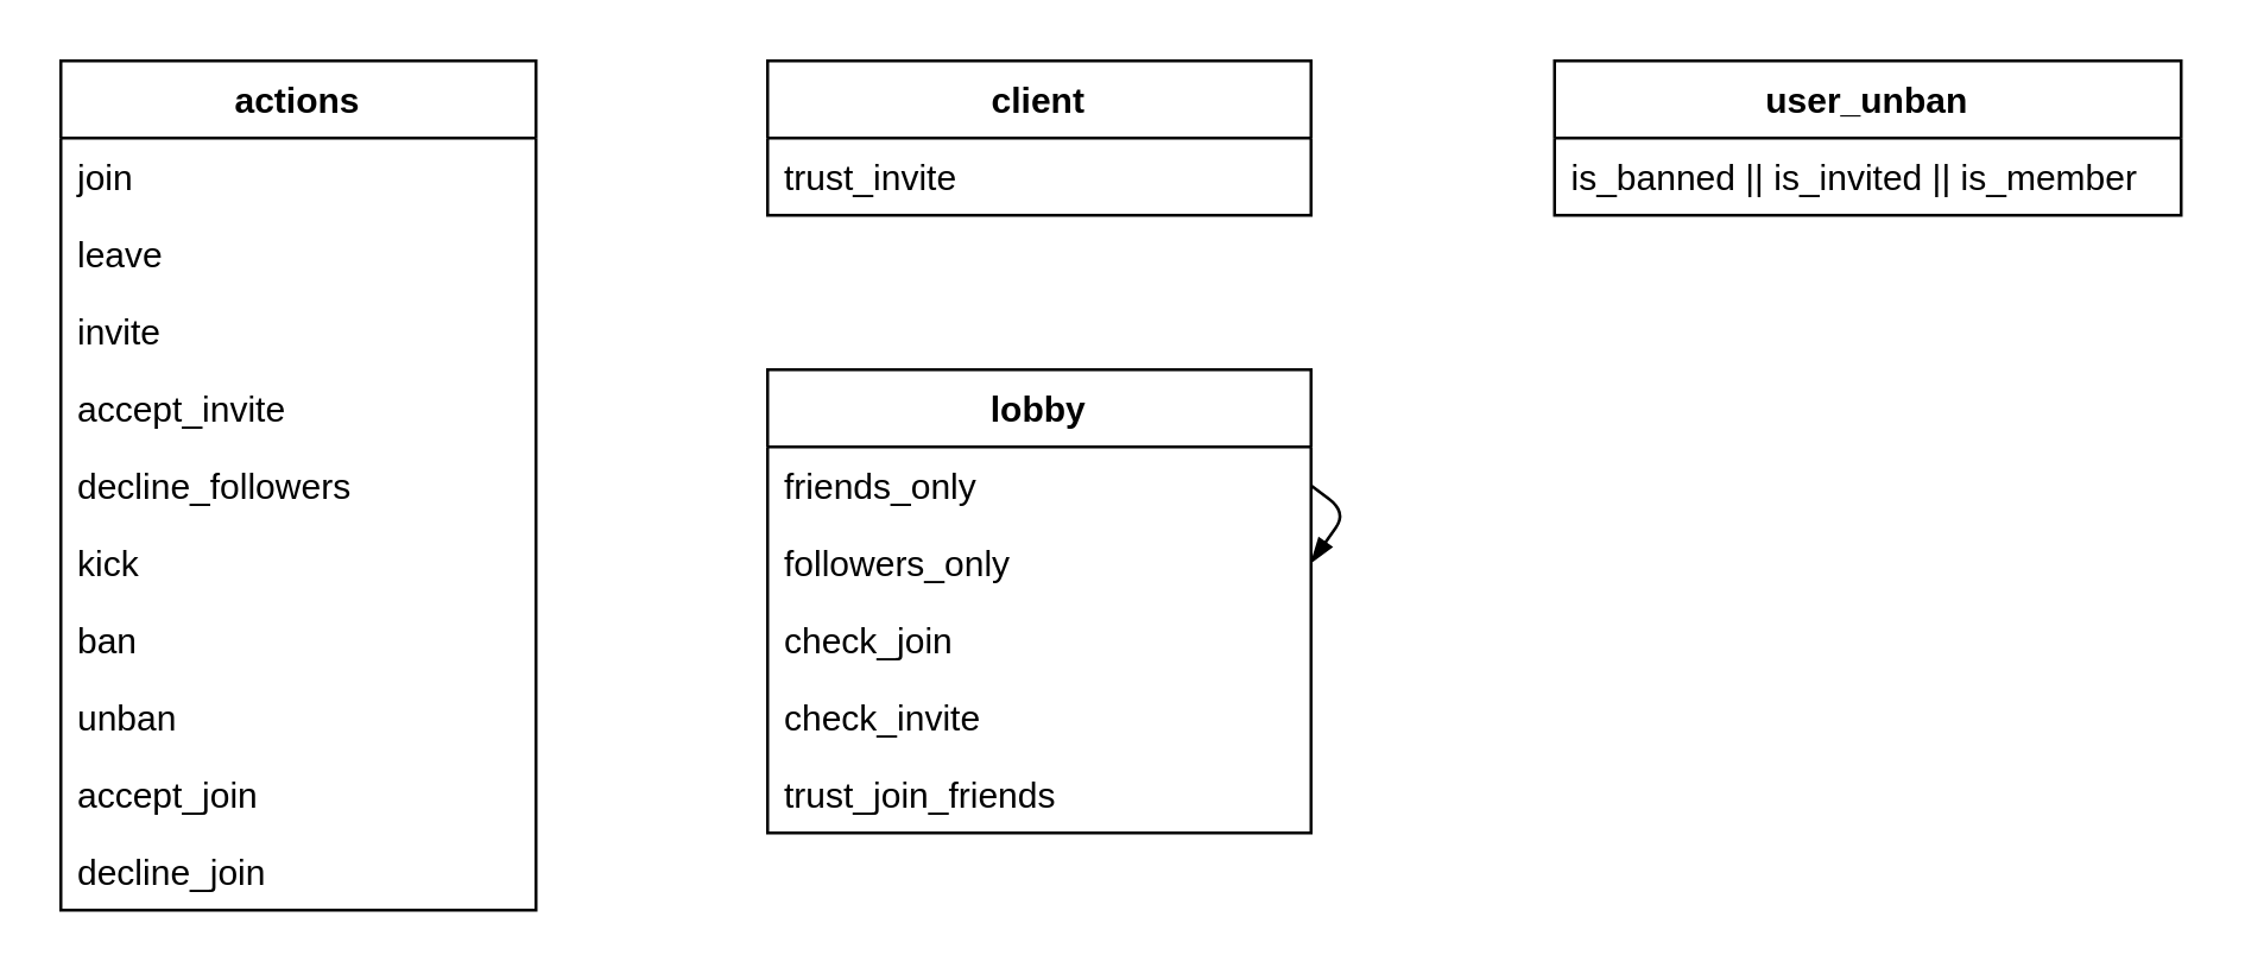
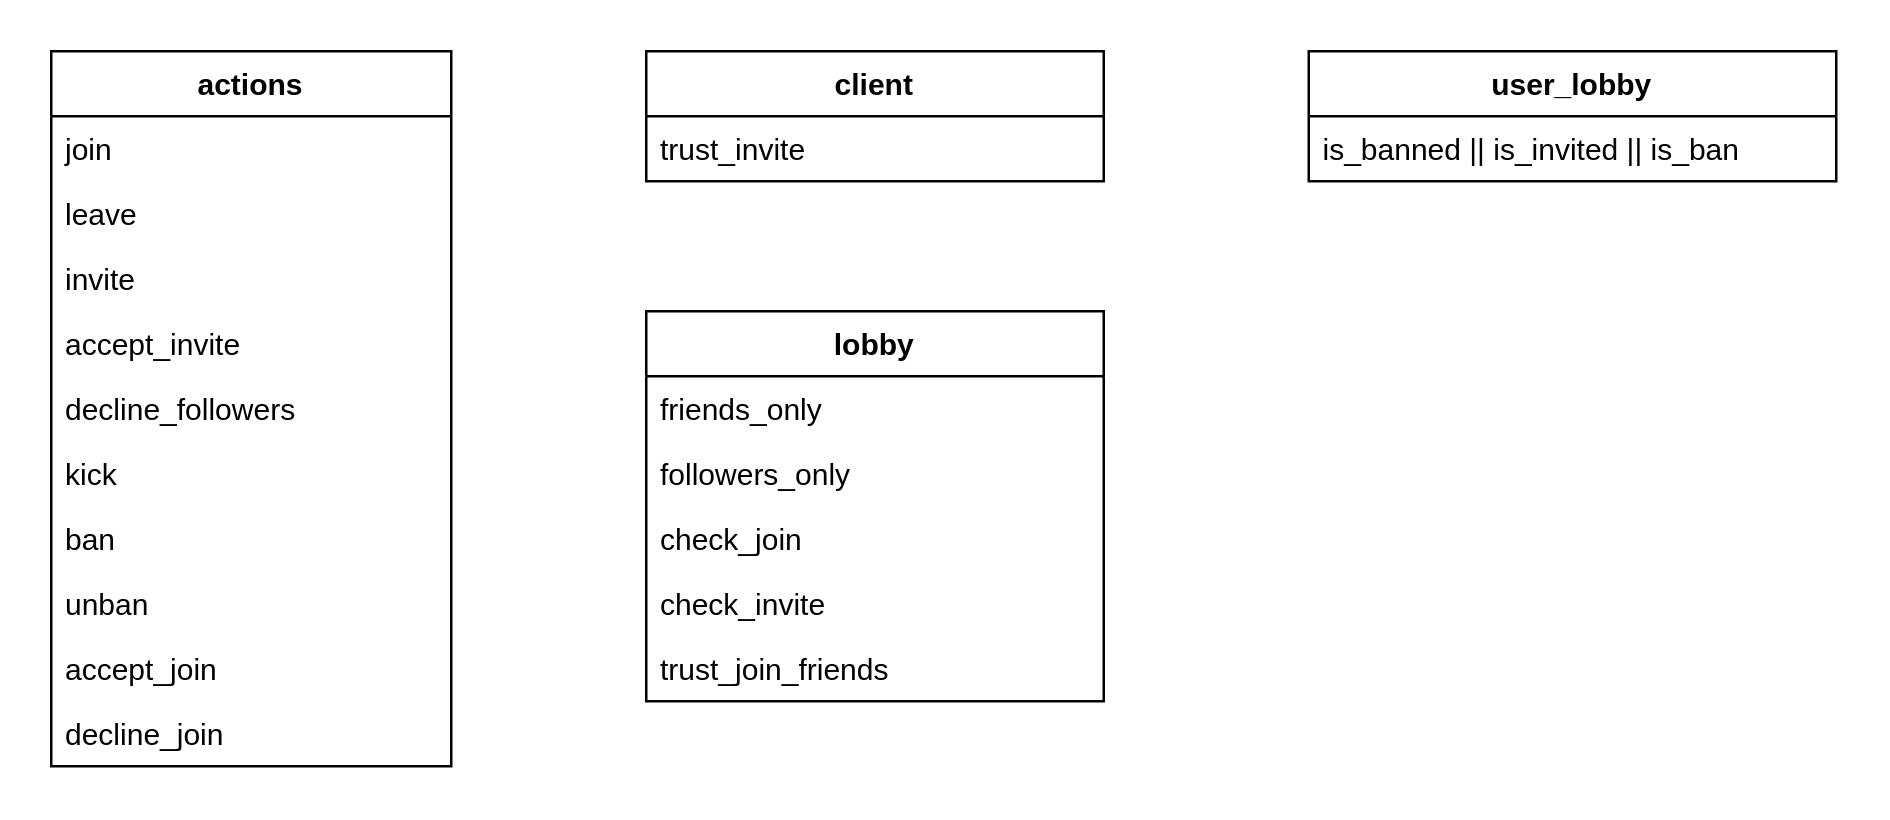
- <mxCell id="5" value="user_unban" style="swimlane;fontStyle=1;align=center;verticalAlign=top;childLayout=stackLayout;horizontal=1;startSize=26;horizontalStack=0;resizeParent=1;resizeParentMax=0;resizeLast=0;collapsible=1;marginBottom=0;" parent="1" vertex="1"><mxGeometry x="523" y="20" width="211" height="52" as="geometry" /></mxCell>
+ <mxCell id="5" value="user_lobby" style="swimlane;fontStyle=1;align=center;verticalAlign=top;childLayout=stackLayout;horizontal=1;startSize=26;horizontalStack=0;resizeParent=1;resizeParentMax=0;resizeLast=0;collapsible=1;marginBottom=0;" parent="1" vertex="1"><mxGeometry x="523" y="20" width="211" height="52" as="geometry" /></mxCell>
- <mxCell id="6" value="is_banned || is_invited || is_member" style="text;strokeColor=none;fillColor=none;align=left;verticalAlign=top;spacingLeft=4;spacingRight=4;overflow=hidden;rotatable=0;points=[[0,0.5],[1,0.5]];portConstraint=eastwest;" parent="5" vertex="1"><mxGeometry y="26" width="211" height="26" as="geometry" /></mxCell>
+ <mxCell id="6" value="is_banned || is_invited || is_ban" style="text;strokeColor=none;fillColor=none;align=left;verticalAlign=top;spacingLeft=4;spacingRight=4;overflow=hidden;rotatable=0;points=[[0,0.5],[1,0.5]];portConstraint=eastwest;" parent="5" vertex="1"><mxGeometry y="26" width="211" height="26" as="geometry" /></mxCell>
- <mxCell id="8" style="rounded=1;orthogonalLoop=1;jettySize=auto;html=1;exitX=1;exitY=0.5;exitDx=0;exitDy=0;entryX=1;entryY=0.5;entryDx=0;entryDy=0;endArrow=blockThin;endFill=1;" parent="7" source="9" target="10" edge="1"><mxGeometry relative="1" as="geometry"><Array as="points"><mxPoint x="195" y="48" /></Array></mxGeometry></mxCell>
